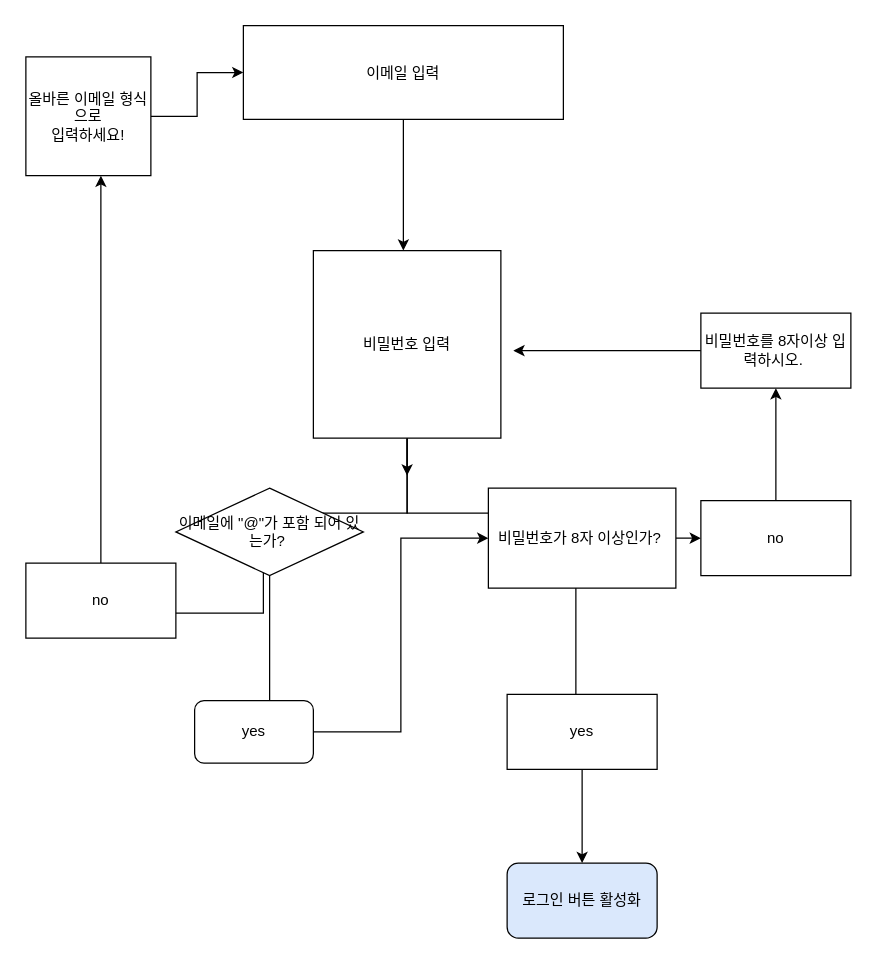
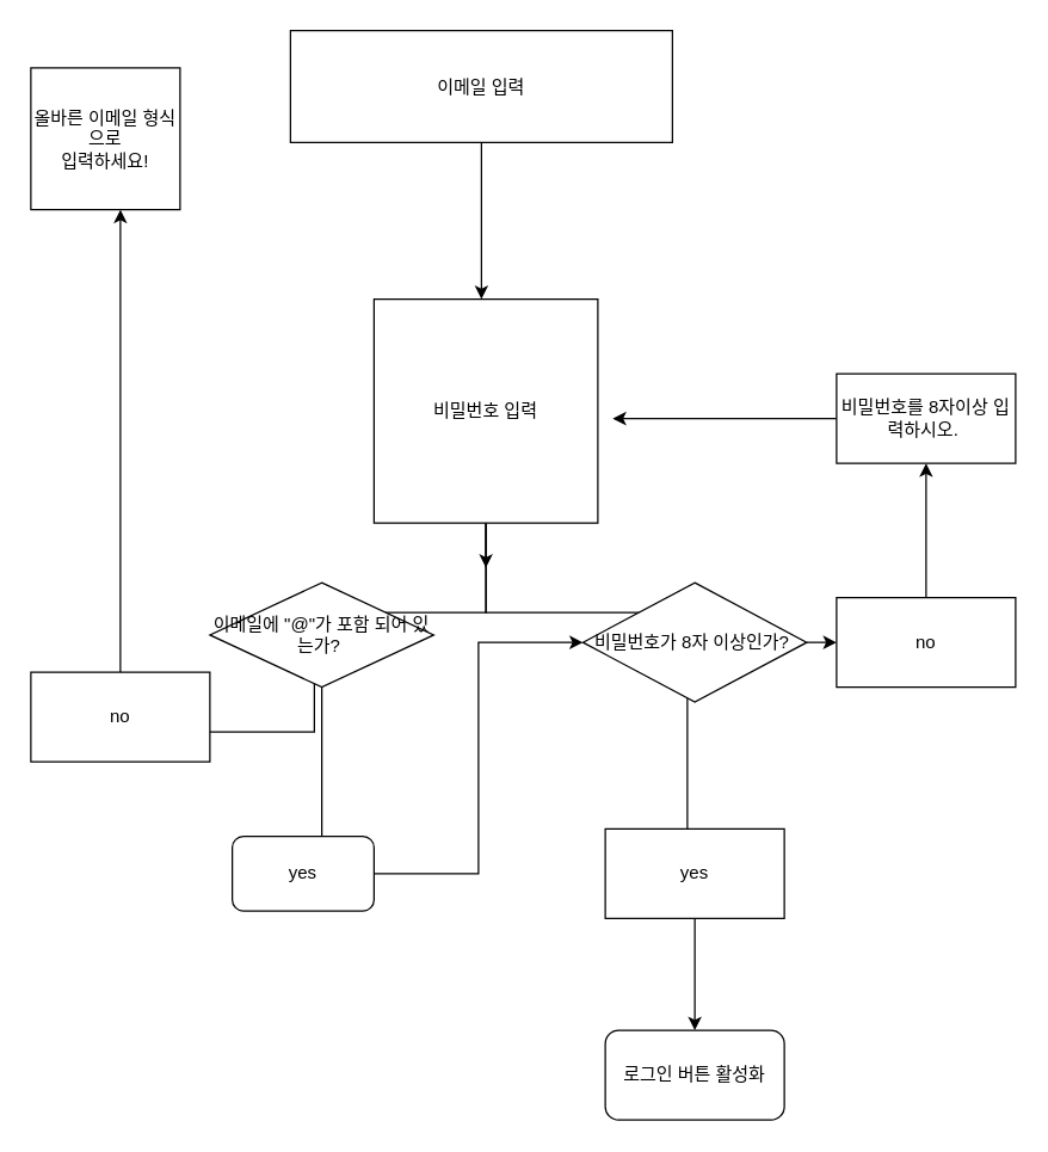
- <mxCell id="12" style="edgeStyle=orthogonalEdgeStyle;rounded=0;orthogonalLoop=1;jettySize=auto;html=1;entryX=0;entryY=0.5;entryDx=0;entryDy=0;" edge="1" parent="1" source="13" target="3"><mxGeometry relative="1" as="geometry" /></mxCell>
- <mxCell id="17" value="비밀번호가 8자 이상인가?&amp;nbsp;" style="whiteSpace=wrap;html=1;rounded=0;" vertex="1" parent="1"><mxGeometry x="390" y="390" width="150" height="80" as="geometry" /></mxCell>
+ <mxCell id="17" value="비밀번호가 8자 이상인가?&amp;nbsp;" style="rhombus;whiteSpace=wrap;html=1;" vertex="1" parent="1"><mxGeometry x="390" y="390" width="150" height="80" as="geometry" /></mxCell>
- <mxCell id="24" value="로그인 버튼 활성화" style="rounded=1;whiteSpace=wrap;html=1;fillColor=#dae8fc;" vertex="1" parent="1"><mxGeometry x="405" y="690" width="120" height="60" as="geometry" /></mxCell>
+ <mxCell id="24" value="로그인 버튼 활성화" style="rounded=1;whiteSpace=wrap;html=1;" vertex="1" parent="1"><mxGeometry x="405" y="690" width="120" height="60" as="geometry" /></mxCell>
